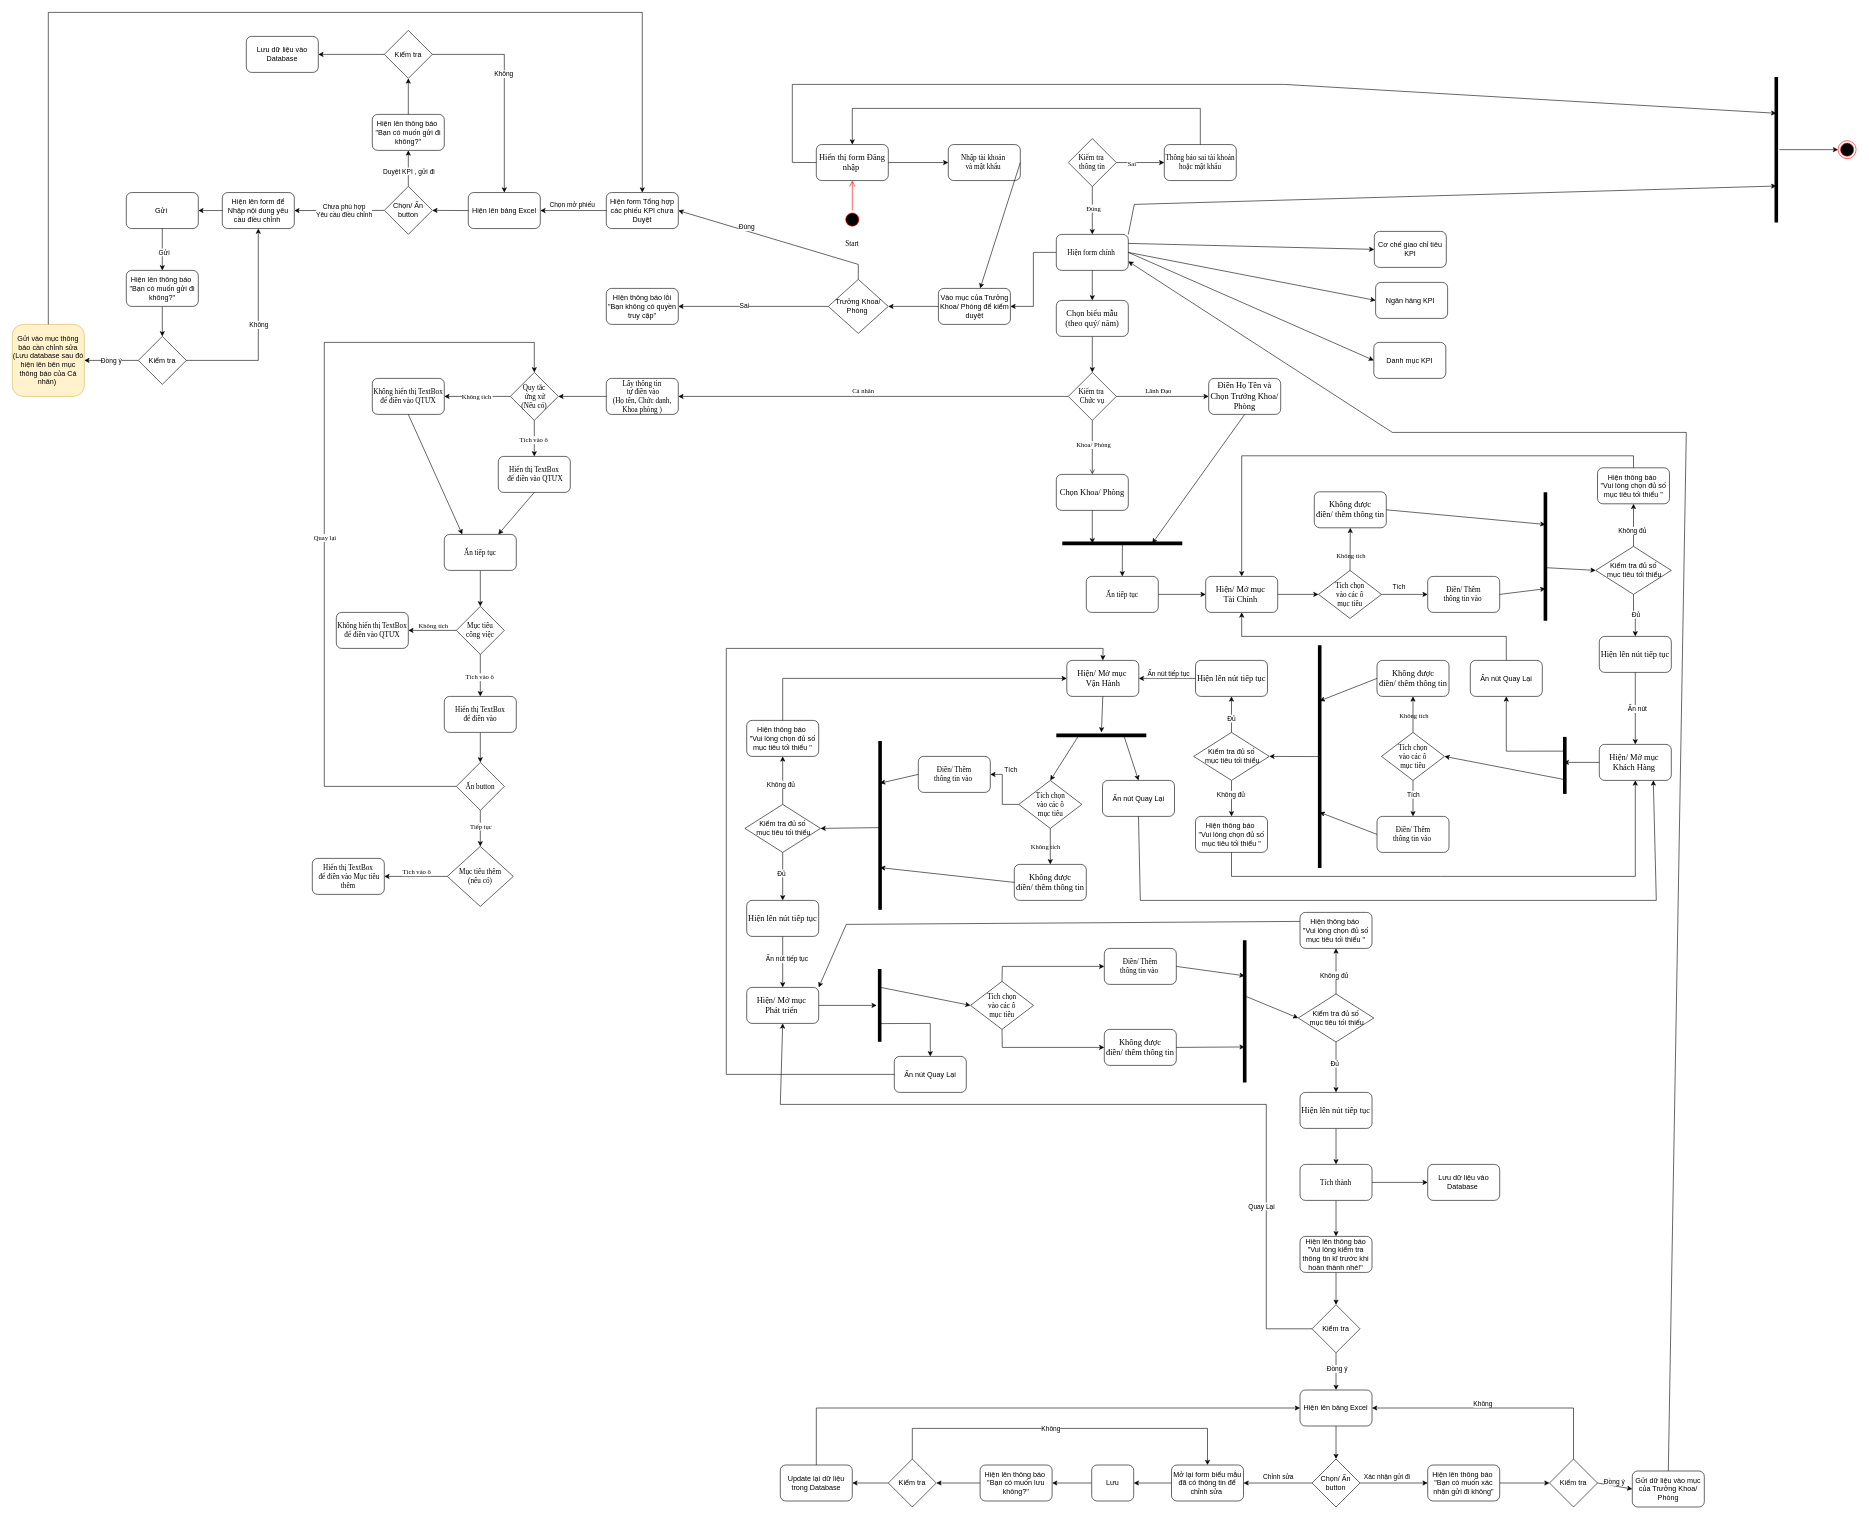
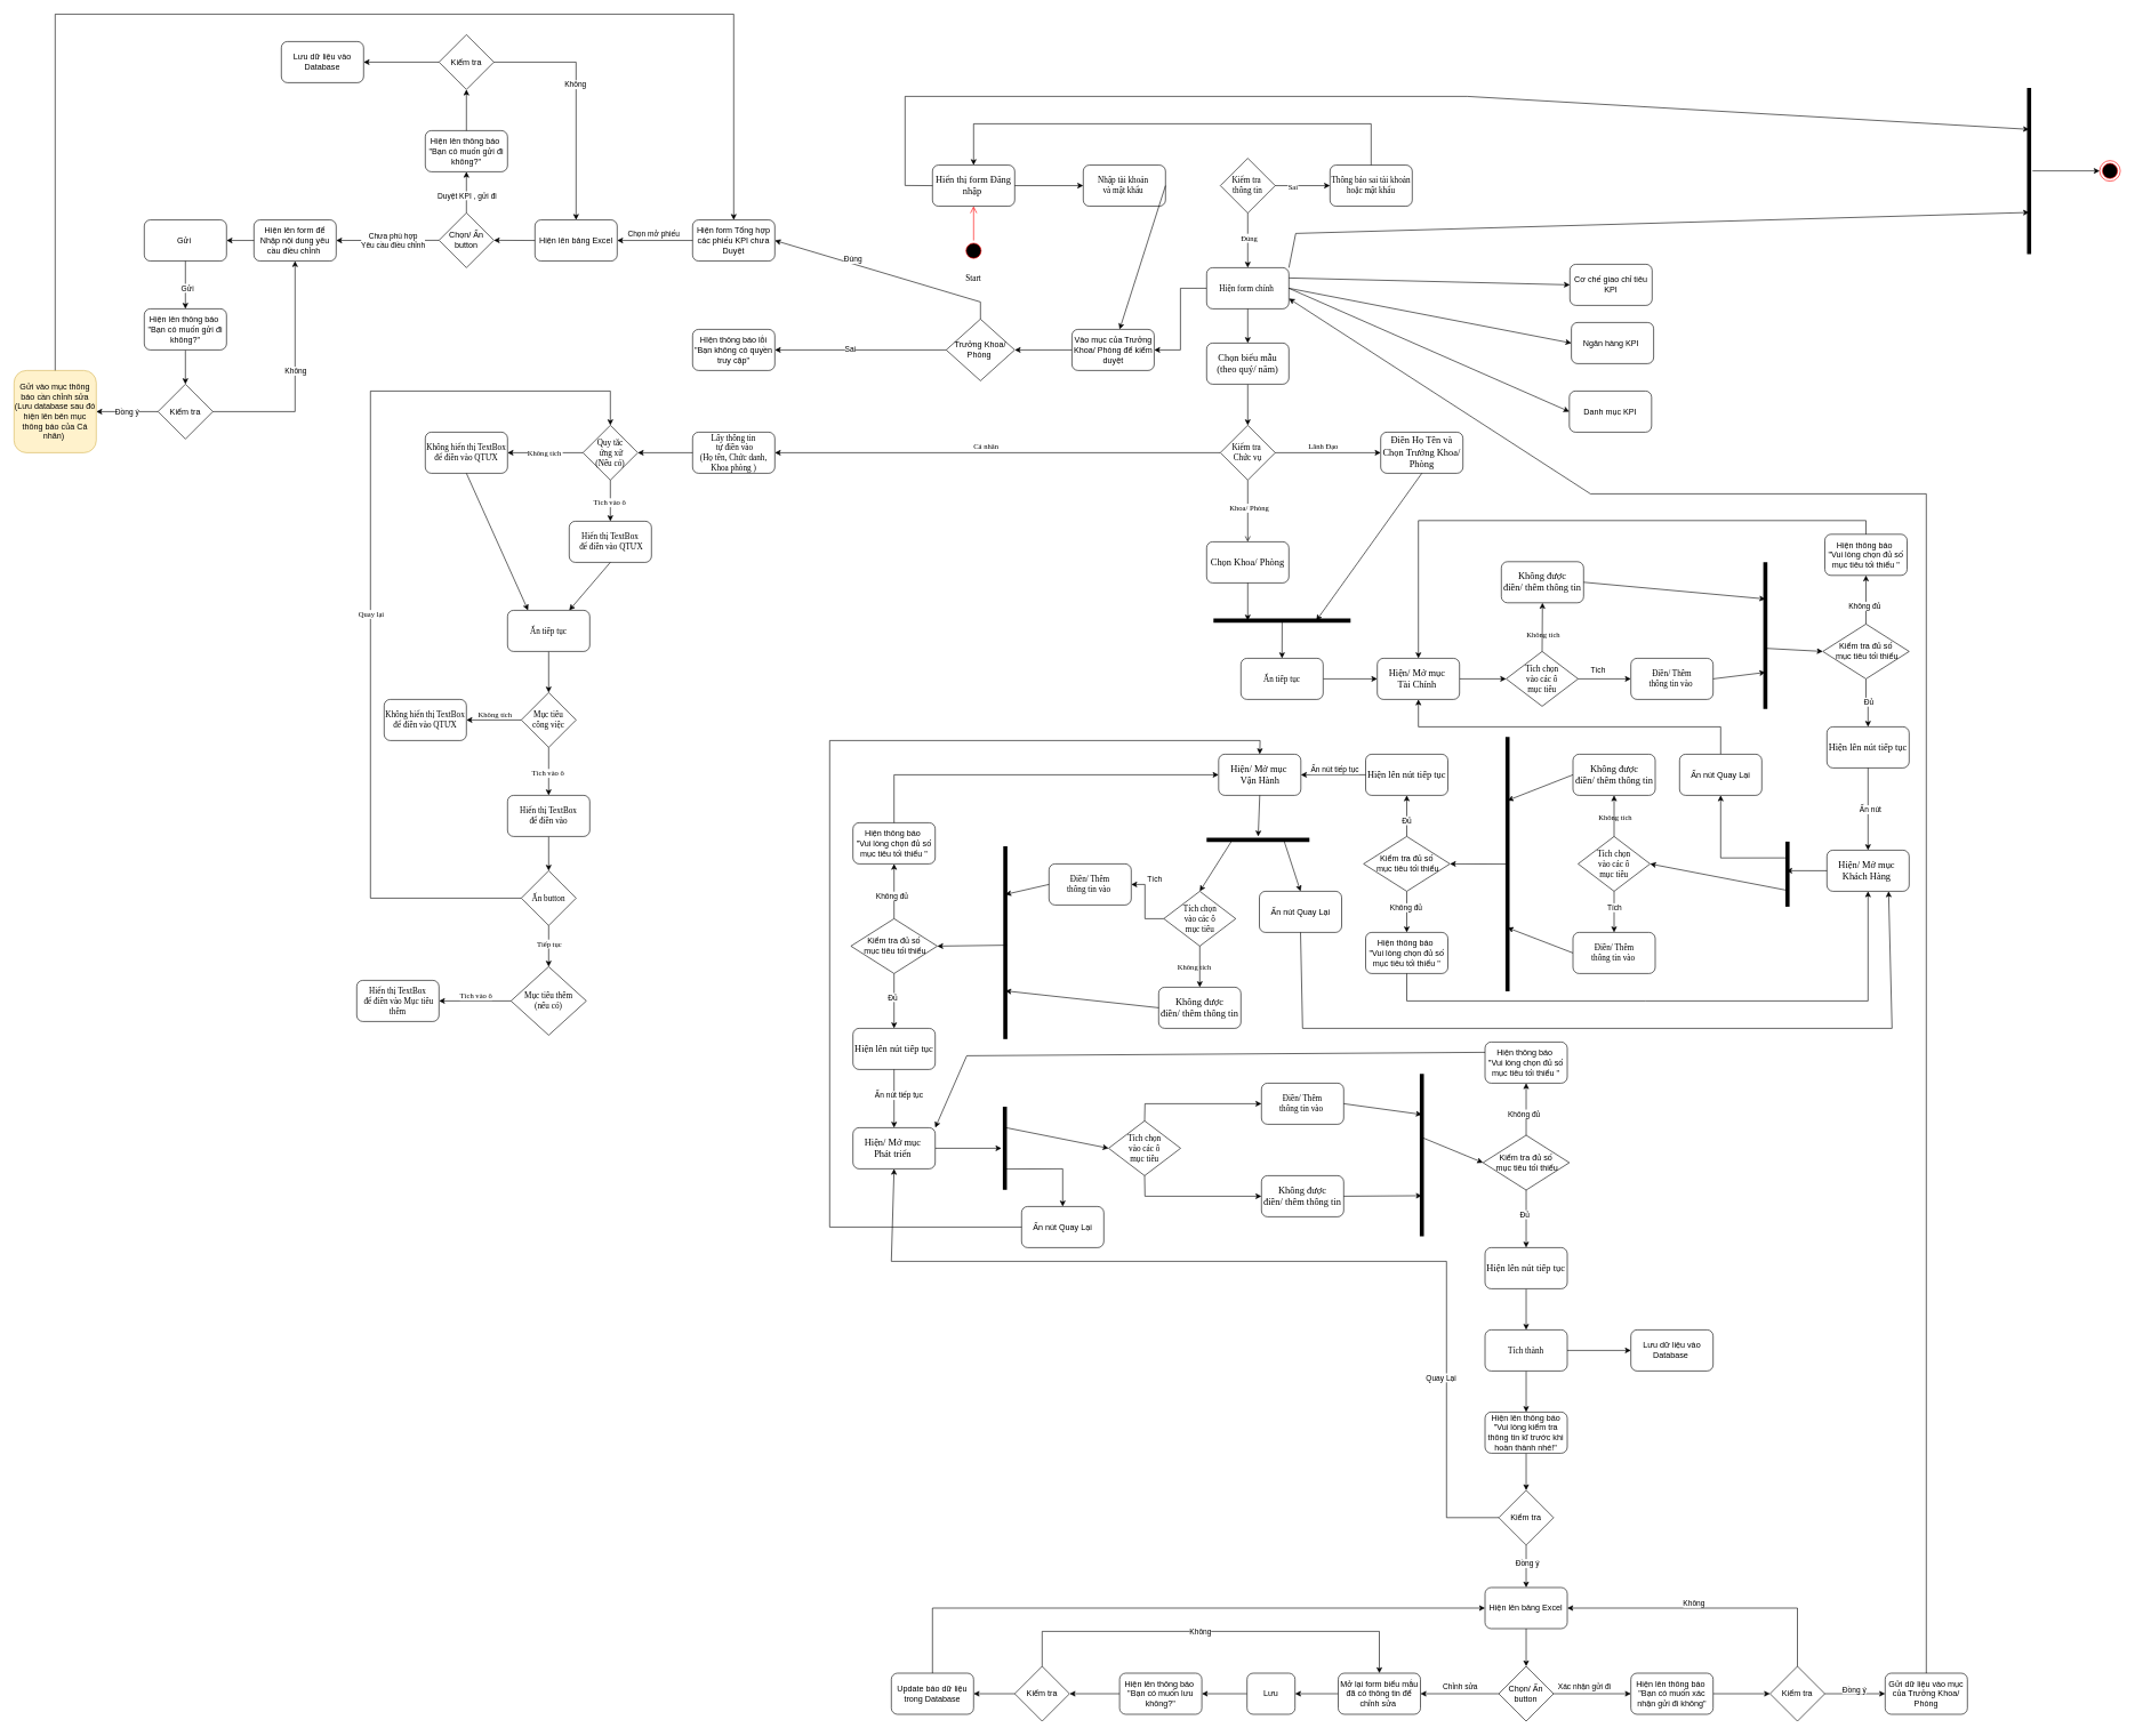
- <mxCell id="209" value="Update lại dữ liệu trong Database" style="rounded=1;whiteSpace=wrap;html=1;" parent="1" vertex="1"><mxGeometry x="1300" y="2441" width="120" height="60" as="geometry" /></mxCell>
+ <mxCell id="209" value="Update báo dữ liệu trong Database" style="rounded=1;whiteSpace=wrap;html=1;" parent="1" vertex="1"><mxGeometry x="1300" y="2441" width="120" height="60" as="geometry" /></mxCell>
- <mxCell id="94" value="Gửi dữ liệu vào mục của Trưởng Khoa/ Phòng" style="rounded=1;whiteSpace=wrap;html=1;" parent="1" vertex="1"><mxGeometry x="2720" y="2451" width="120" height="60" as="geometry" /></mxCell>
+ <mxCell id="94" value="Gửi dữ liệu vào mục của Trưởng Khoa/ Phòng" style="rounded=1;whiteSpace=wrap;html=1;" parent="1" vertex="1"><mxGeometry x="2750" y="2441" width="120" height="60" as="geometry" /></mxCell>
